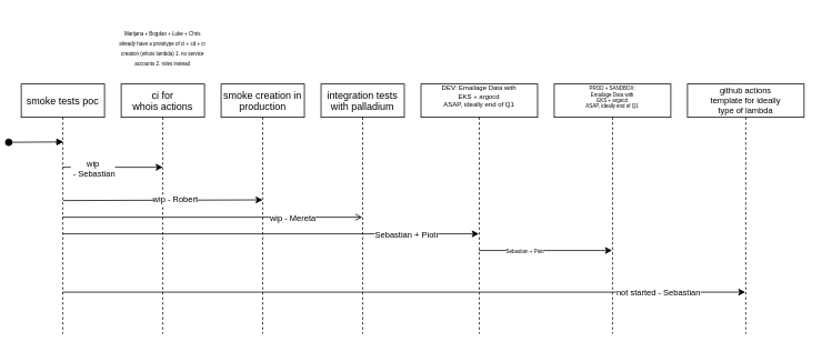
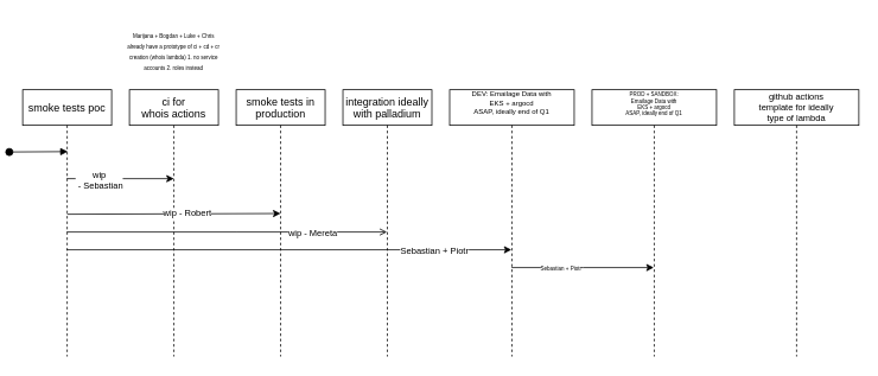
- <mxCell id="13" value="smoke creation in&#10;production" style="shape=umlLifeline;perimeter=lifelinePerimeter;container=1;collapsible=0;recursiveResize=0;rounded=0;shadow=0;strokeWidth=1;" vertex="1" parent="1"><mxGeometry x="260" y="100" width="100" height="300" as="geometry" /></mxCell>
+ <mxCell id="13" value="smoke tests in&#10;production" style="shape=umlLifeline;perimeter=lifelinePerimeter;container=1;collapsible=0;recursiveResize=0;rounded=0;shadow=0;strokeWidth=1;" vertex="1" parent="1"><mxGeometry x="260" y="100" width="100" height="300" as="geometry" /></mxCell>
- <mxCell id="14" value="integration tests&#10;with palladium" style="shape=umlLifeline;perimeter=lifelinePerimeter;container=1;collapsible=0;recursiveResize=0;rounded=0;shadow=0;strokeWidth=1;" vertex="1" parent="1"><mxGeometry x="380" y="100" width="100" height="300" as="geometry" /></mxCell>
+ <mxCell id="14" value="integration ideally&#10;with palladium" style="shape=umlLifeline;perimeter=lifelinePerimeter;container=1;collapsible=0;recursiveResize=0;rounded=0;shadow=0;strokeWidth=1;" vertex="1" parent="1"><mxGeometry x="380" y="100" width="100" height="300" as="geometry" /></mxCell>
- <mxCell id="4" style="edgeStyle=orthogonalEdgeStyle;rounded=0;orthogonalLoop=1;jettySize=auto;html=1;fontSize=10;" edge="1" parent="1" source="8" target="18"><mxGeometry relative="1" as="geometry"><Array as="points"><mxPoint x="530" y="350" /><mxPoint x="530" y="350" /></Array></mxGeometry></mxCell>
- <mxCell id="5" value="not started - Sebastian" style="edgeLabel;html=1;align=center;verticalAlign=middle;resizable=0;points=[];fontSize=10;" vertex="1" connectable="0" parent="4"><mxGeometry x="0.672" relative="1" as="geometry"><mxPoint x="29" as="offset" /></mxGeometry></mxCell>
